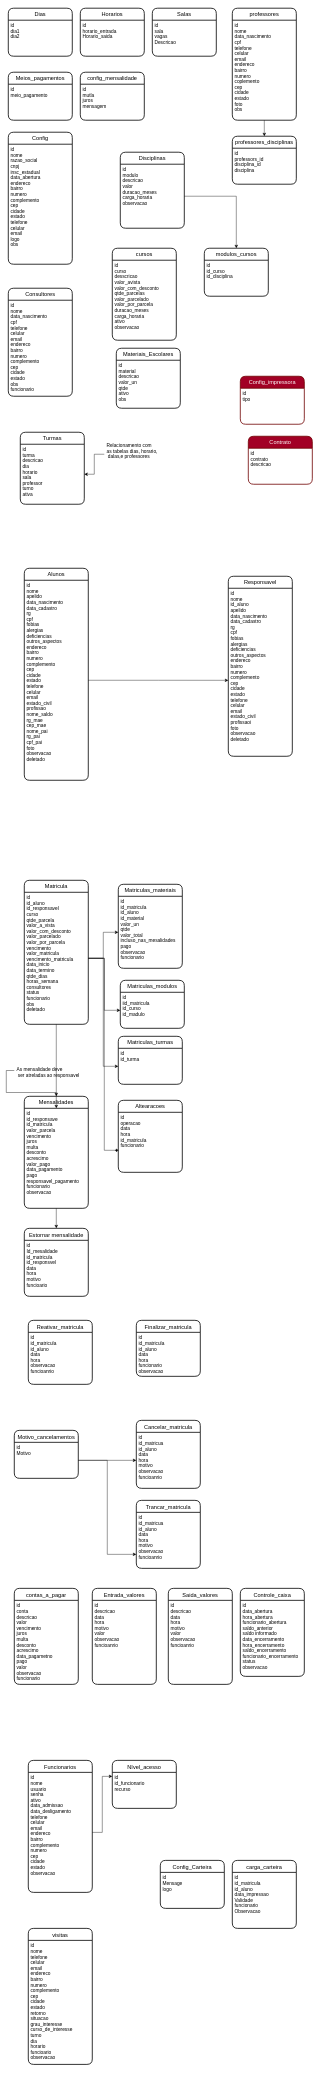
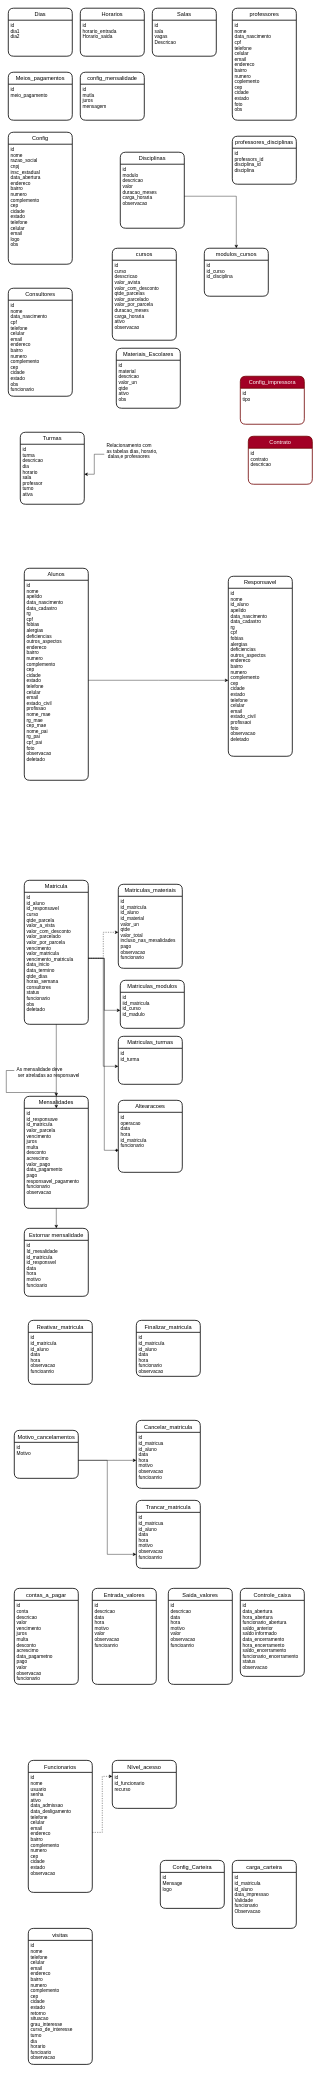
- <mxCell id="28" style="edgeStyle=orthogonalEdgeStyle;rounded=0;orthogonalLoop=1;jettySize=auto;html=1;" parent="1" source="25" target="26" edge="1"><mxGeometry relative="1" as="geometry" /></mxCell>
- <mxCell id="32" value="id&#10;nome&#10;apelido&#10;data_nascimento&#10;data_cadastro&#10;rg&#10;cpf&#10;fobias&#10;alergias&#10;deficiencias&#10;outros_aspectos&#10;endereco&#10;bairro&#10;numero&#10;complemento&#10;cep&#10;cidade&#10;estado&#10;telefone&#10;celular&#10;email&#10;estado_civil&#10;profissao&#10;nome_saldo&#10;rg_mae&#10;cep_mae&#10;nome_pai&#10;rg_pai&#10;cpf_pai&#10;foto&#10;observacao&#10;deletado&#10;&#10;" style="align=left;strokeColor=none;fillColor=none;spacingLeft=4;fontSize=12;verticalAlign=top;resizable=0;rotatable=0;part=1;" parent="31" vertex="1"><mxGeometry y="30" width="160" height="500" as="geometry" /></mxCell>
+ <mxCell id="32" value="id&#10;nome&#10;apelido&#10;data_nascimento&#10;data_cadastro&#10;rg&#10;cpf&#10;fobias&#10;alergias&#10;deficiencias&#10;outros_aspectos&#10;endereco&#10;bairro&#10;numero&#10;complemento&#10;cep&#10;cidade&#10;estado&#10;telefone&#10;celular&#10;email&#10;estado_civil&#10;profissao&#10;nome_mae&#10;rg_mae&#10;cep_mae&#10;nome_pai&#10;rg_pai&#10;cpf_pai&#10;foto&#10;observacao&#10;deletado&#10;&#10;" style="align=left;strokeColor=none;fillColor=none;spacingLeft=4;fontSize=12;verticalAlign=top;resizable=0;rotatable=0;part=1;" parent="31" vertex="1"><mxGeometry y="30" width="160" height="500" as="geometry" /></mxCell>
- <mxCell id="46" style="edgeStyle=orthogonalEdgeStyle;rounded=0;orthogonalLoop=1;jettySize=auto;html=1;" parent="1" source="37" target="45" edge="1"><mxGeometry relative="1" as="geometry" /></mxCell>
+ <mxCell id="46" style="edgeStyle=orthogonalEdgeStyle;rounded=0;orthogonalLoop=1;jettySize=auto;html=1;dashed=1;" parent="1" source="37" target="45" edge="1"><mxGeometry relative="1" as="geometry" /></mxCell>
- <mxCell id="88" style="edgeStyle=orthogonalEdgeStyle;rounded=0;orthogonalLoop=1;jettySize=auto;html=1;entryX=0;entryY=0.111;entryDx=0;entryDy=0;entryPerimeter=0;" parent="1" source="85" target="87" edge="1"><mxGeometry relative="1" as="geometry" /></mxCell>
+ <mxCell id="88" style="edgeStyle=orthogonalEdgeStyle;rounded=0;orthogonalLoop=1;jettySize=auto;html=1;entryX=0;entryY=0.111;entryDx=0;entryDy=0;entryPerimeter=0;dashed=1;" parent="1" source="85" target="87" edge="1"><mxGeometry relative="1" as="geometry" /></mxCell>
